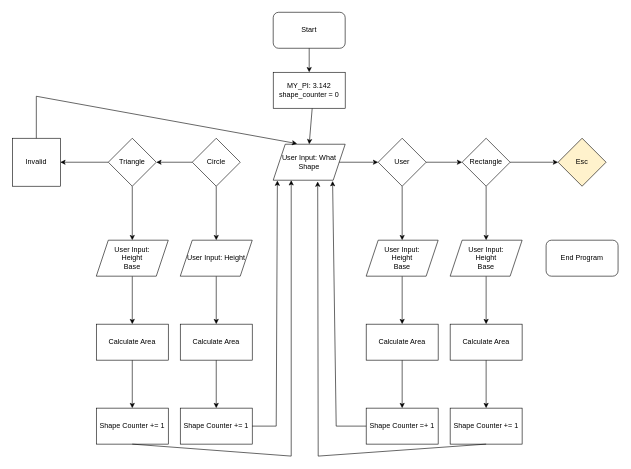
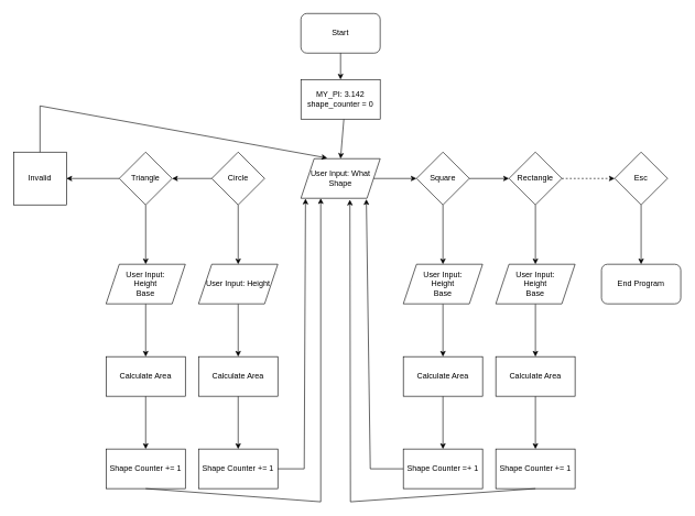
- <mxCell id="9" value="User" style="rhombus;whiteSpace=wrap;html=1;" vertex="1" parent="1"><mxGeometry x="630" y="230" width="80" height="80" as="geometry" /></mxCell>
+ <mxCell id="9" value="Square" style="rhombus;whiteSpace=wrap;html=1;" vertex="1" parent="1"><mxGeometry x="630" y="230" width="80" height="80" as="geometry" /></mxCell>
- <mxCell id="10" value="" style="edgeStyle=orthogonalEdgeStyle;rounded=0;orthogonalLoop=1;jettySize=auto;html=1;" edge="1" parent="1" source="12" target="21"><mxGeometry relative="1" as="geometry" /></mxCell>
+ <mxCell id="10" value="" style="edgeStyle=orthogonalEdgeStyle;rounded=0;orthogonalLoop=1;jettySize=auto;html=1;dashed=1;" edge="1" parent="1" source="12" target="21"><mxGeometry relative="1" as="geometry" /></mxCell>
- <mxCell id="21" value="Esc" style="rhombus;whiteSpace=wrap;html=1;fillColor=#fff2cc;" vertex="1" parent="1"><mxGeometry x="930" y="230" width="80" height="80" as="geometry" /></mxCell>
+ <mxCell id="21" value="Esc" style="rhombus;whiteSpace=wrap;html=1;" vertex="1" parent="1"><mxGeometry x="930" y="230" width="80" height="80" as="geometry" /></mxCell>
+ <mxCell id="20" value="" style="edgeStyle=orthogonalEdgeStyle;rounded=0;orthogonalLoop=1;jettySize=auto;html=1;" edge="1" parent="1" source="21" target="30"><mxGeometry relative="1" as="geometry" /></mxCell>
